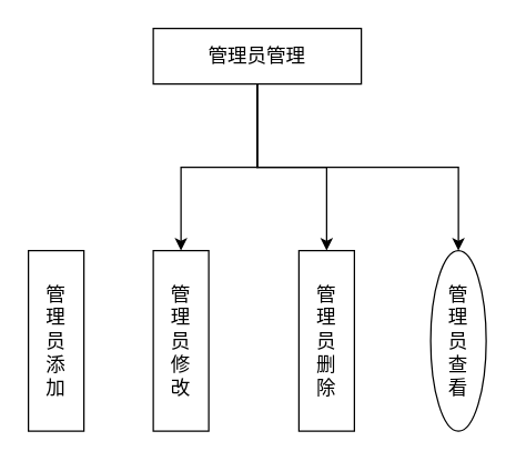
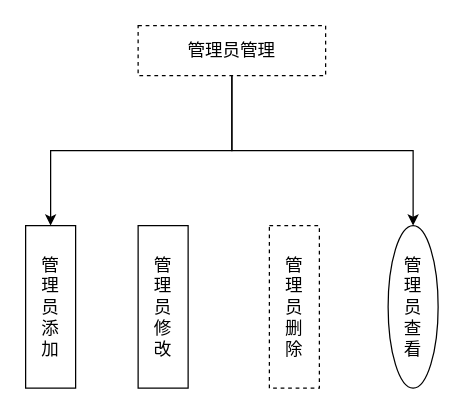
- <mxCell id="5" value="&lt;font style=&quot;font-size: 14px&quot;&gt;管理员管理&lt;/font&gt;" style="rounded=0;whiteSpace=wrap;html=1;" parent="1" vertex="1"><mxGeometry x="110" y="20" width="150" height="40" as="geometry" /></mxCell>
+ <mxCell id="5" value="&lt;font style=&quot;font-size: 14px&quot;&gt;管理员管理&lt;/font&gt;" style="rounded=0;whiteSpace=wrap;html=1;dashed=1;" parent="1" vertex="1"><mxGeometry x="110" y="20" width="150" height="40" as="geometry" /></mxCell>
- <mxCell id="2" style="edgeStyle=elbowEdgeStyle;rounded=0;orthogonalLoop=1;jettySize=auto;elbow=vertical;html=1;exitX=0.5;exitY=1;exitDx=0;exitDy=0;" parent="1" source="5" target="7" edge="1"><mxGeometry relative="1" as="geometry" /></mxCell>
+ <mxCell id="2" style="edgeStyle=elbowEdgeStyle;rounded=0;orthogonalLoop=1;jettySize=auto;elbow=vertical;html=1;exitX=0.5;exitY=1;exitDx=0;exitDy=0;entryX=0.5;entryY=0;entryDx=0;entryDy=0;" parent="1" source="5" target="6" edge="1"><mxGeometry relative="1" as="geometry" /></mxCell>
- <mxCell id="4" style="edgeStyle=elbowEdgeStyle;rounded=0;orthogonalLoop=1;jettySize=auto;elbow=vertical;html=1;exitX=0.5;exitY=1;exitDx=0;exitDy=0;entryX=0.5;entryY=0;entryDx=0;entryDy=0;" parent="1" source="5" target="8" edge="1"><mxGeometry relative="1" as="geometry" /></mxCell>
- <mxCell id="8" value="&lt;font style=&quot;font-size: 14px&quot;&gt;管&lt;br&gt;理&lt;br&gt;员&lt;br&gt;删&lt;br&gt;除&lt;/font&gt;" style="rounded=0;whiteSpace=wrap;html=1;" parent="1" vertex="1"><mxGeometry x="215" y="180" width="40" height="130" as="geometry" /></mxCell>
+ <mxCell id="8" value="&lt;font style=&quot;font-size: 14px&quot;&gt;管&lt;br&gt;理&lt;br&gt;员&lt;br&gt;删&lt;br&gt;除&lt;/font&gt;" style="rounded=0;whiteSpace=wrap;html=1;dashed=1;" parent="1" vertex="1"><mxGeometry x="215" y="180" width="40" height="130" as="geometry" /></mxCell>
